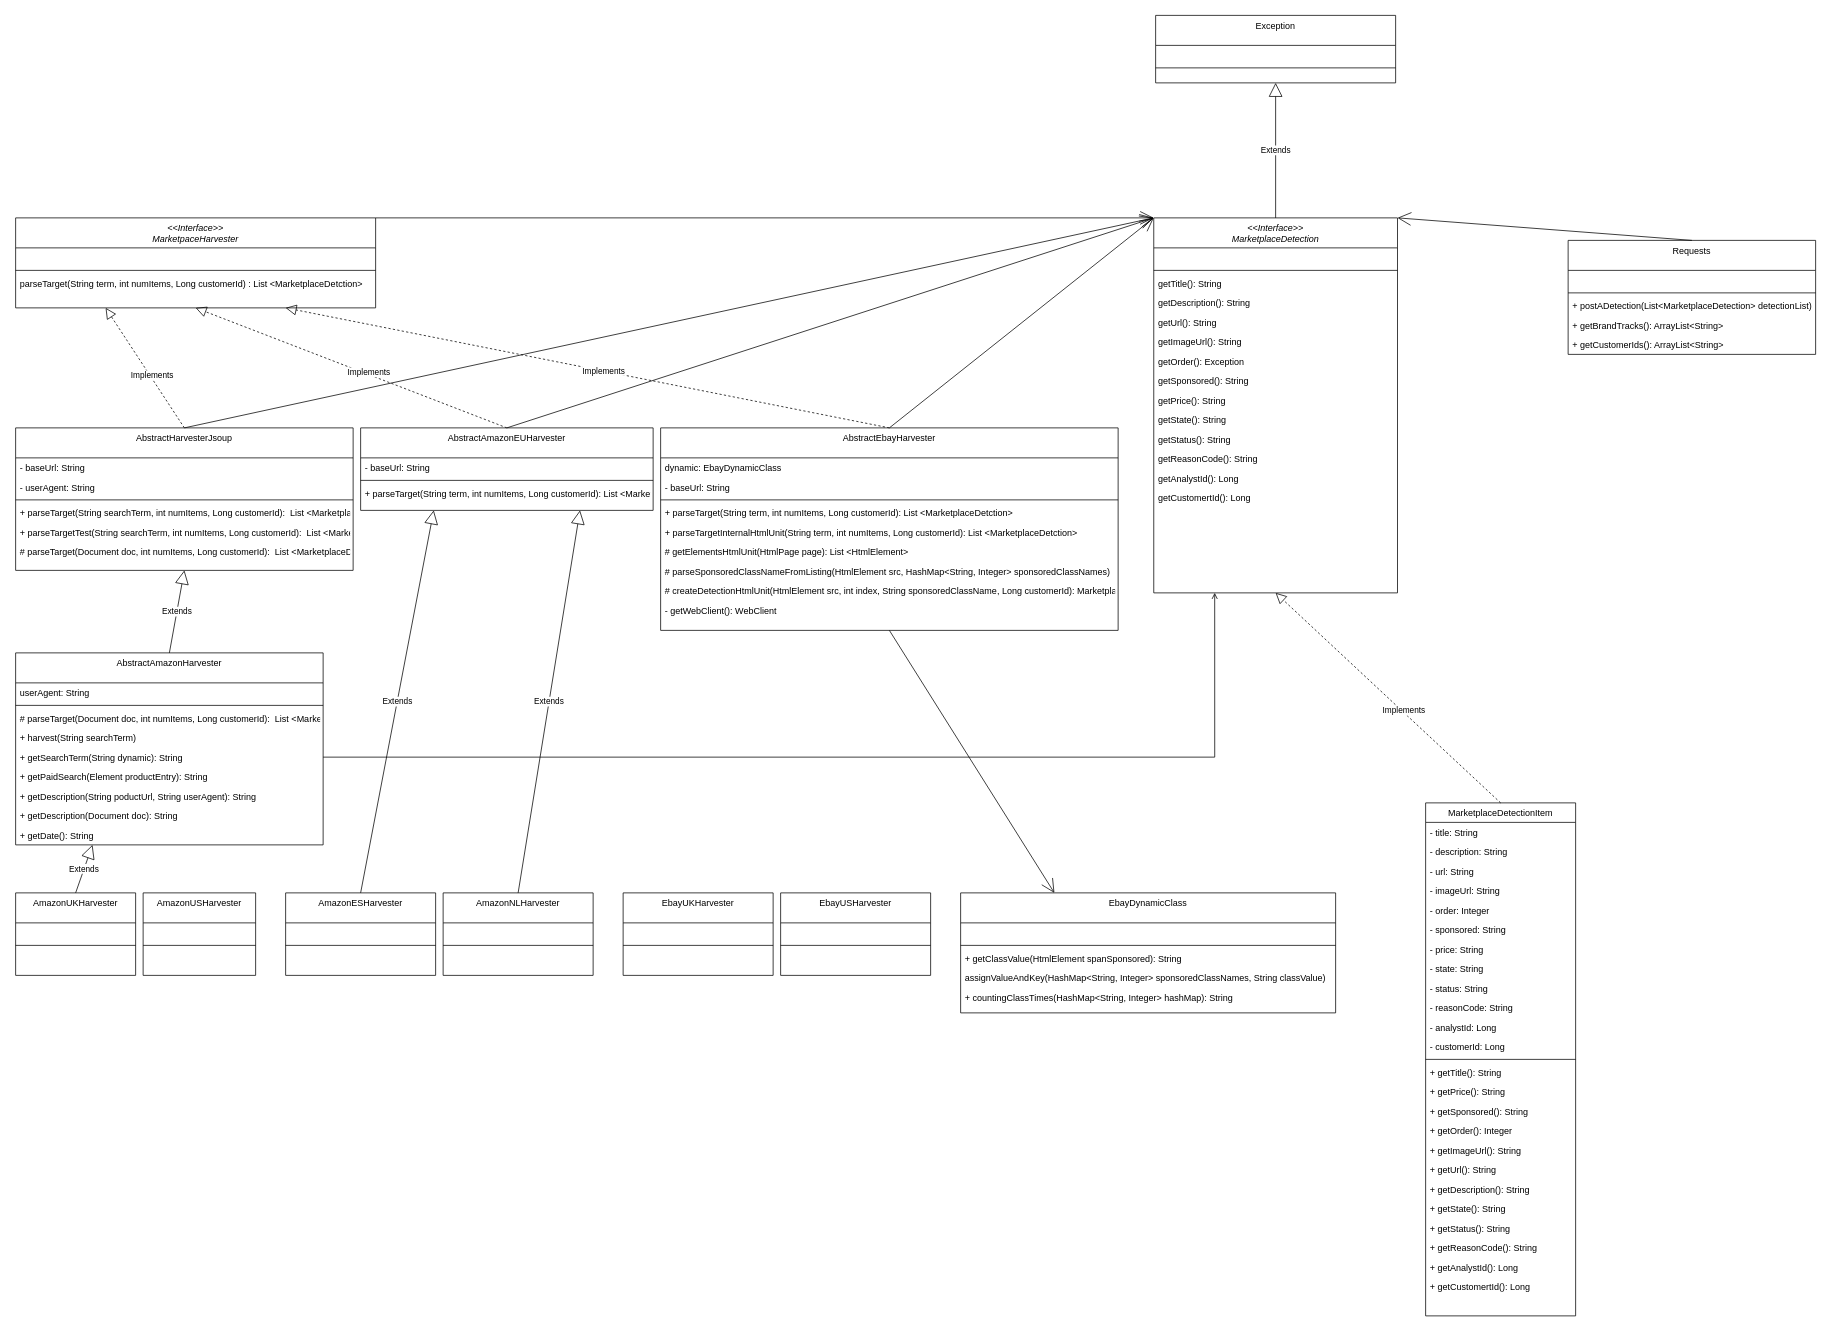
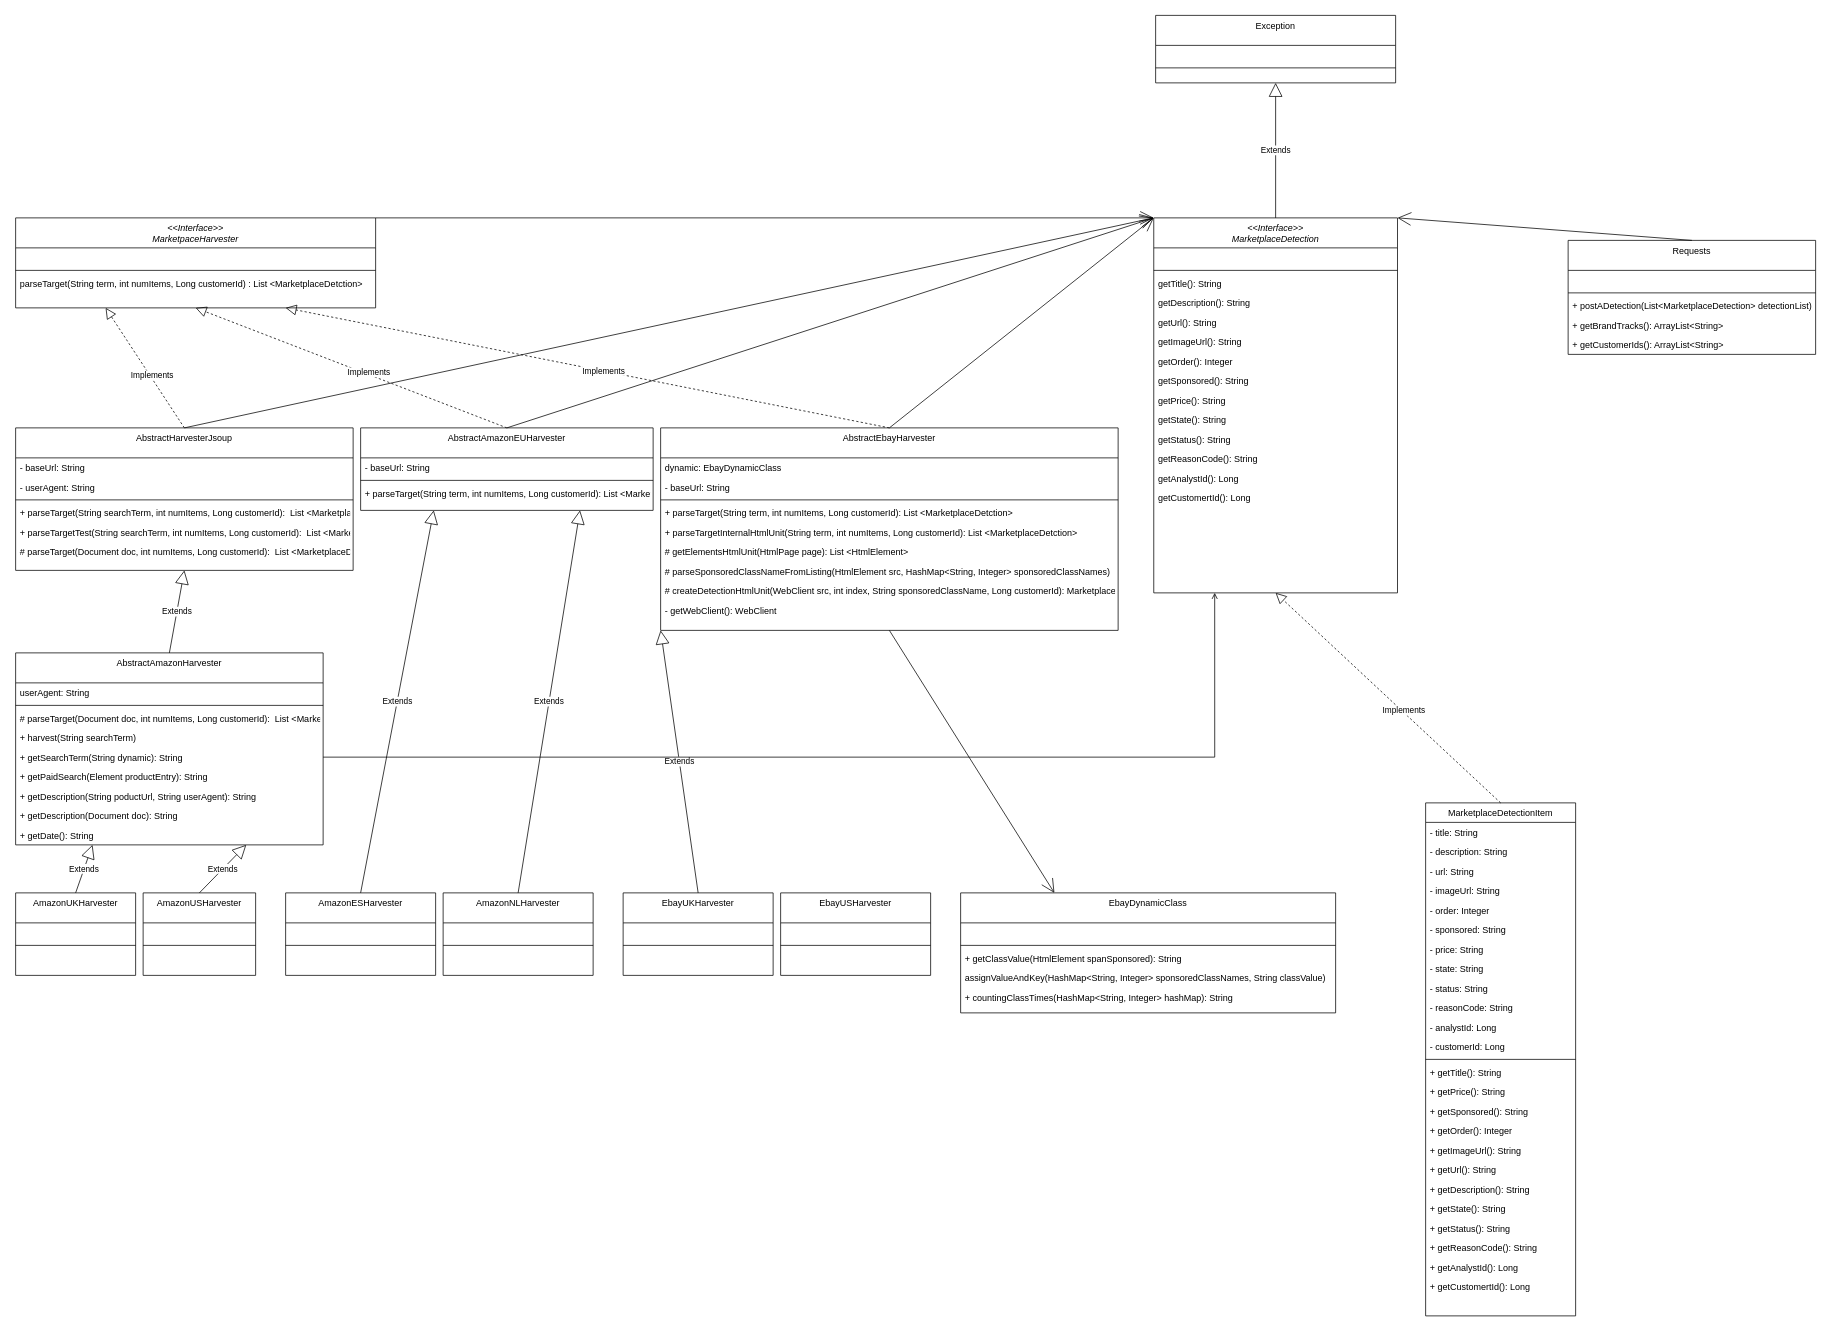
- <mxCell id="49" value="getOrder(): Exception" style="text;align=left;verticalAlign=top;spacingLeft=4;spacingRight=4;overflow=hidden;rotatable=0;points=[[0,0.5],[1,0.5]];portConstraint=eastwest;" parent="42" vertex="1"><mxGeometry y="178" width="325" height="26" as="geometry" /></mxCell>
+ <mxCell id="49" value="getOrder(): Integer" style="text;align=left;verticalAlign=top;spacingLeft=4;spacingRight=4;overflow=hidden;rotatable=0;points=[[0,0.5],[1,0.5]];portConstraint=eastwest;" parent="42" vertex="1"><mxGeometry y="178" width="325" height="26" as="geometry" /></mxCell>
- <mxCell id="76" value="# createDetectionHtmlUnit(HtmlElement src, int index, String sponsoredClassName, Long customerId): MarketplaceDetection" style="text;align=left;verticalAlign=top;spacingLeft=4;spacingRight=4;overflow=hidden;rotatable=0;points=[[0,0.5],[1,0.5]];portConstraint=eastwest;" parent="68" vertex="1"><mxGeometry y="204" width="610" height="26" as="geometry" /></mxCell>
+ <mxCell id="76" value="# createDetectionHtmlUnit(WebClient src, int index, String sponsoredClassName, Long customerId): MarketplaceDetection" style="text;align=left;verticalAlign=top;spacingLeft=4;spacingRight=4;overflow=hidden;rotatable=0;points=[[0,0.5],[1,0.5]];portConstraint=eastwest;" parent="68" vertex="1"><mxGeometry y="204" width="610" height="26" as="geometry" /></mxCell>
+ <mxCell id="107" value="Extends" style="endArrow=block;endSize=16;endFill=0;html=1;rounded=0;exitX=0.5;exitY=0;exitDx=0;exitDy=0;entryX=0;entryY=1;entryDx=0;entryDy=0;" parent="1" source="101" target="68" edge="1"><mxGeometry width="160" relative="1" as="geometry"><mxPoint x="1085" y="1270" as="sourcePoint" /><mxPoint x="850" y="780" as="targetPoint" /></mxGeometry></mxCell>
+ <mxCell id="92" value="Extends" style="endArrow=block;endSize=16;endFill=0;html=1;rounded=0;exitX=0.5;exitY=0;exitDx=0;exitDy=0;entryX=0.75;entryY=1;entryDx=0;entryDy=0;" parent="1" source="88" target="6" edge="1"><mxGeometry width="160" relative="1" as="geometry"><mxPoint x="320" y="1240" as="sourcePoint" /><mxPoint x="320" y="1100" as="targetPoint" /></mxGeometry></mxCell>
